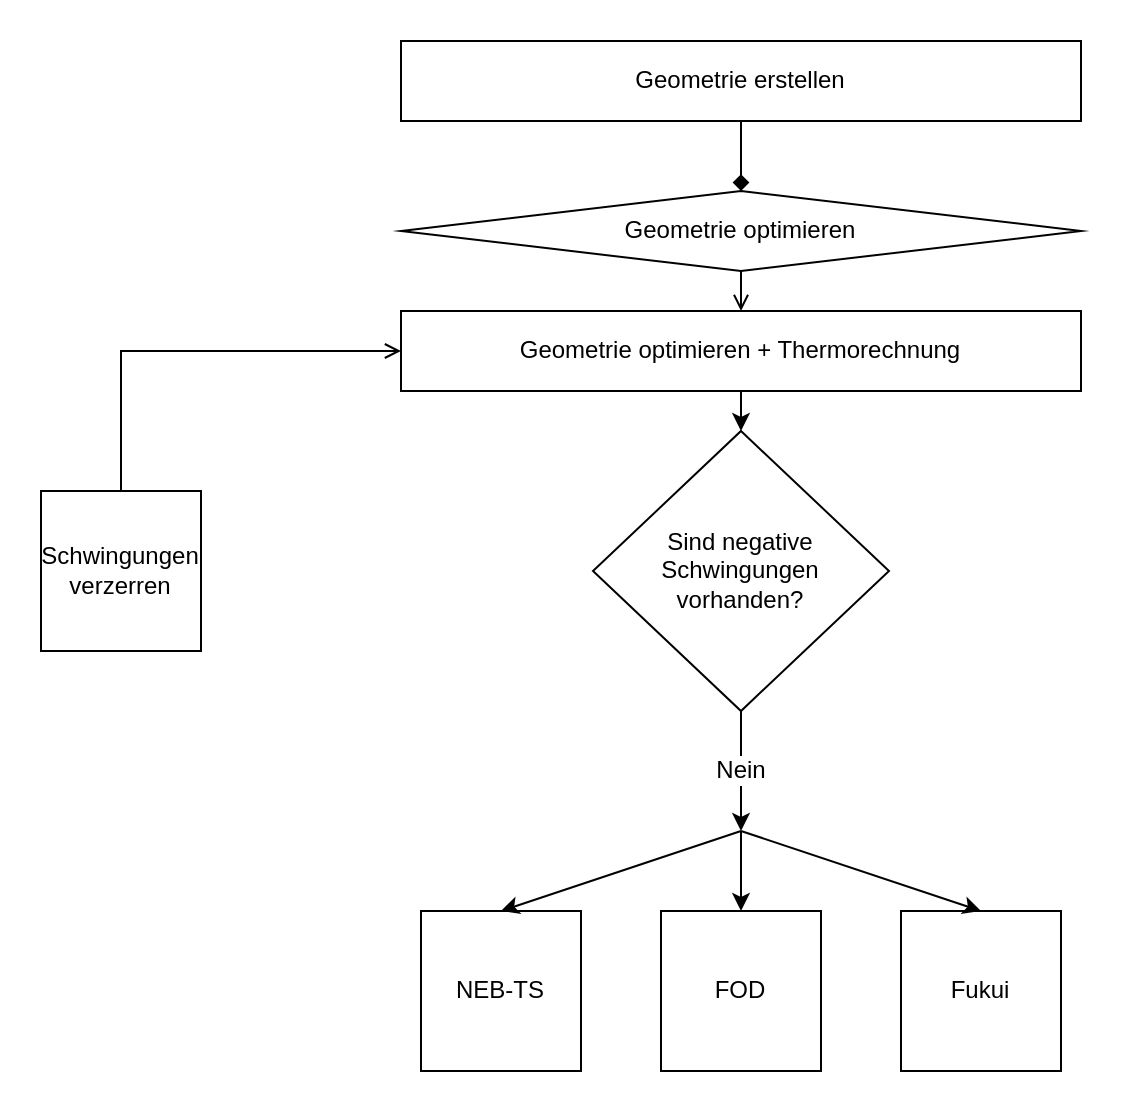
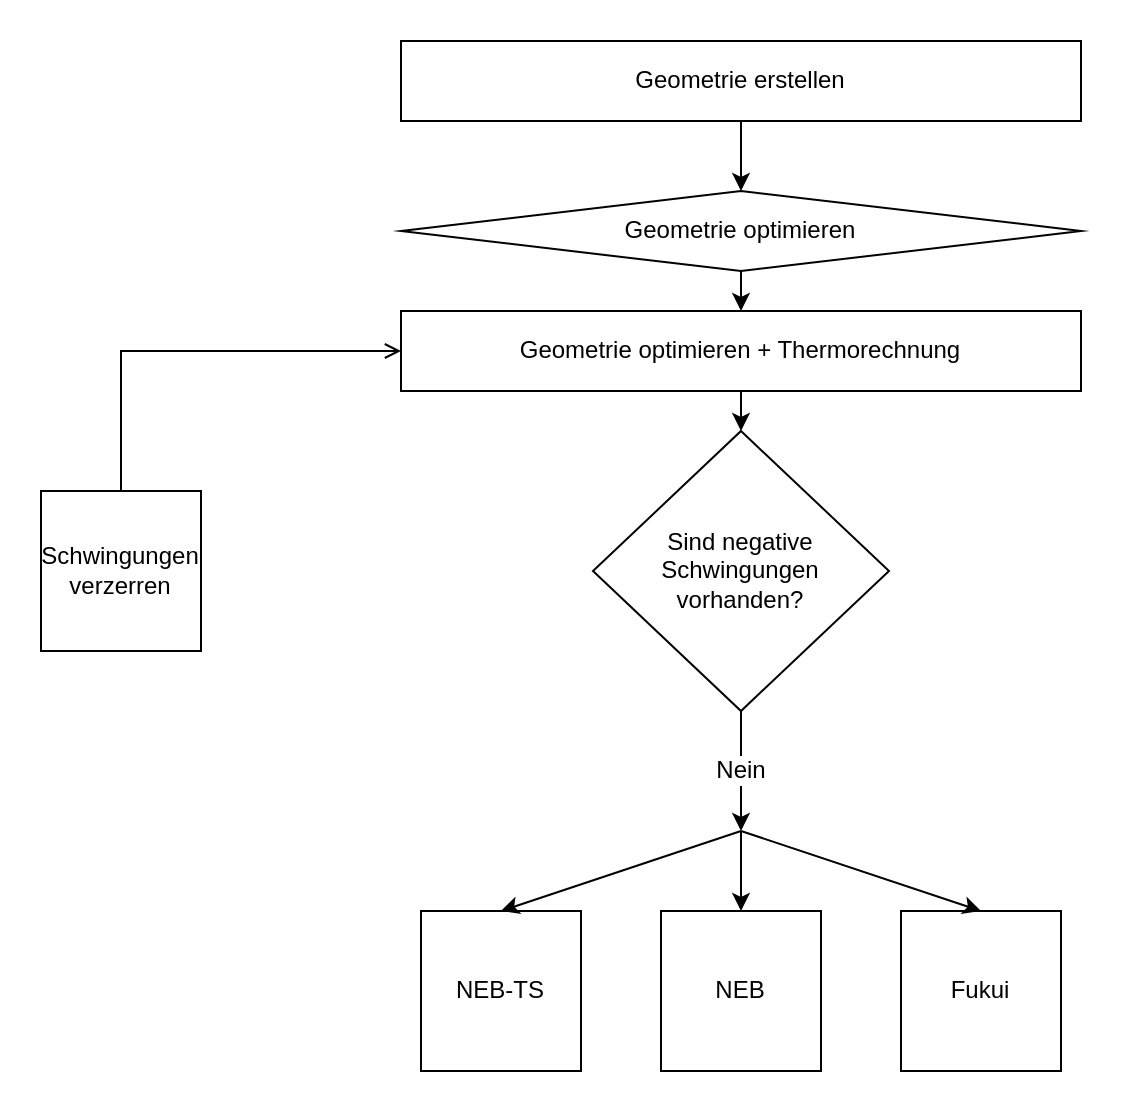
- <mxCell id="2" style="edgeStyle=orthogonalEdgeStyle;rounded=0;orthogonalLoop=1;jettySize=auto;html=1;exitX=0.5;exitY=1;exitDx=0;exitDy=0;entryX=0.5;entryY=0;entryDx=0;entryDy=0;endArrow=diamond;" edge="1" parent="1" source="3" target="5"><mxGeometry relative="1" as="geometry" /></mxCell>
+ <mxCell id="2" style="edgeStyle=orthogonalEdgeStyle;rounded=0;orthogonalLoop=1;jettySize=auto;html=1;exitX=0.5;exitY=1;exitDx=0;exitDy=0;entryX=0.5;entryY=0;entryDx=0;entryDy=0;" edge="1" parent="1" source="3" target="5"><mxGeometry relative="1" as="geometry" /></mxCell>
- <mxCell id="4" style="edgeStyle=orthogonalEdgeStyle;rounded=0;orthogonalLoop=1;jettySize=auto;html=1;exitX=0.5;exitY=1;exitDx=0;exitDy=0;entryX=0.5;entryY=0;entryDx=0;entryDy=0;endArrow=open;" edge="1" parent="1" source="5" target="7"><mxGeometry relative="1" as="geometry" /></mxCell>
+ <mxCell id="4" style="edgeStyle=orthogonalEdgeStyle;rounded=0;orthogonalLoop=1;jettySize=auto;html=1;exitX=0.5;exitY=1;exitDx=0;exitDy=0;entryX=0.5;entryY=0;entryDx=0;entryDy=0;" edge="1" parent="1" source="5" target="7"><mxGeometry relative="1" as="geometry" /></mxCell>
- <mxCell id="13" value="FOD" style="whiteSpace=wrap;html=1;aspect=fixed;fontSize=12;" vertex="1" parent="1"><mxGeometry x="330" y="455" width="80" height="80" as="geometry" /></mxCell>
+ <mxCell id="13" value="NEB" style="whiteSpace=wrap;html=1;aspect=fixed;fontSize=12;" vertex="1" parent="1"><mxGeometry x="330" y="455" width="80" height="80" as="geometry" /></mxCell>
